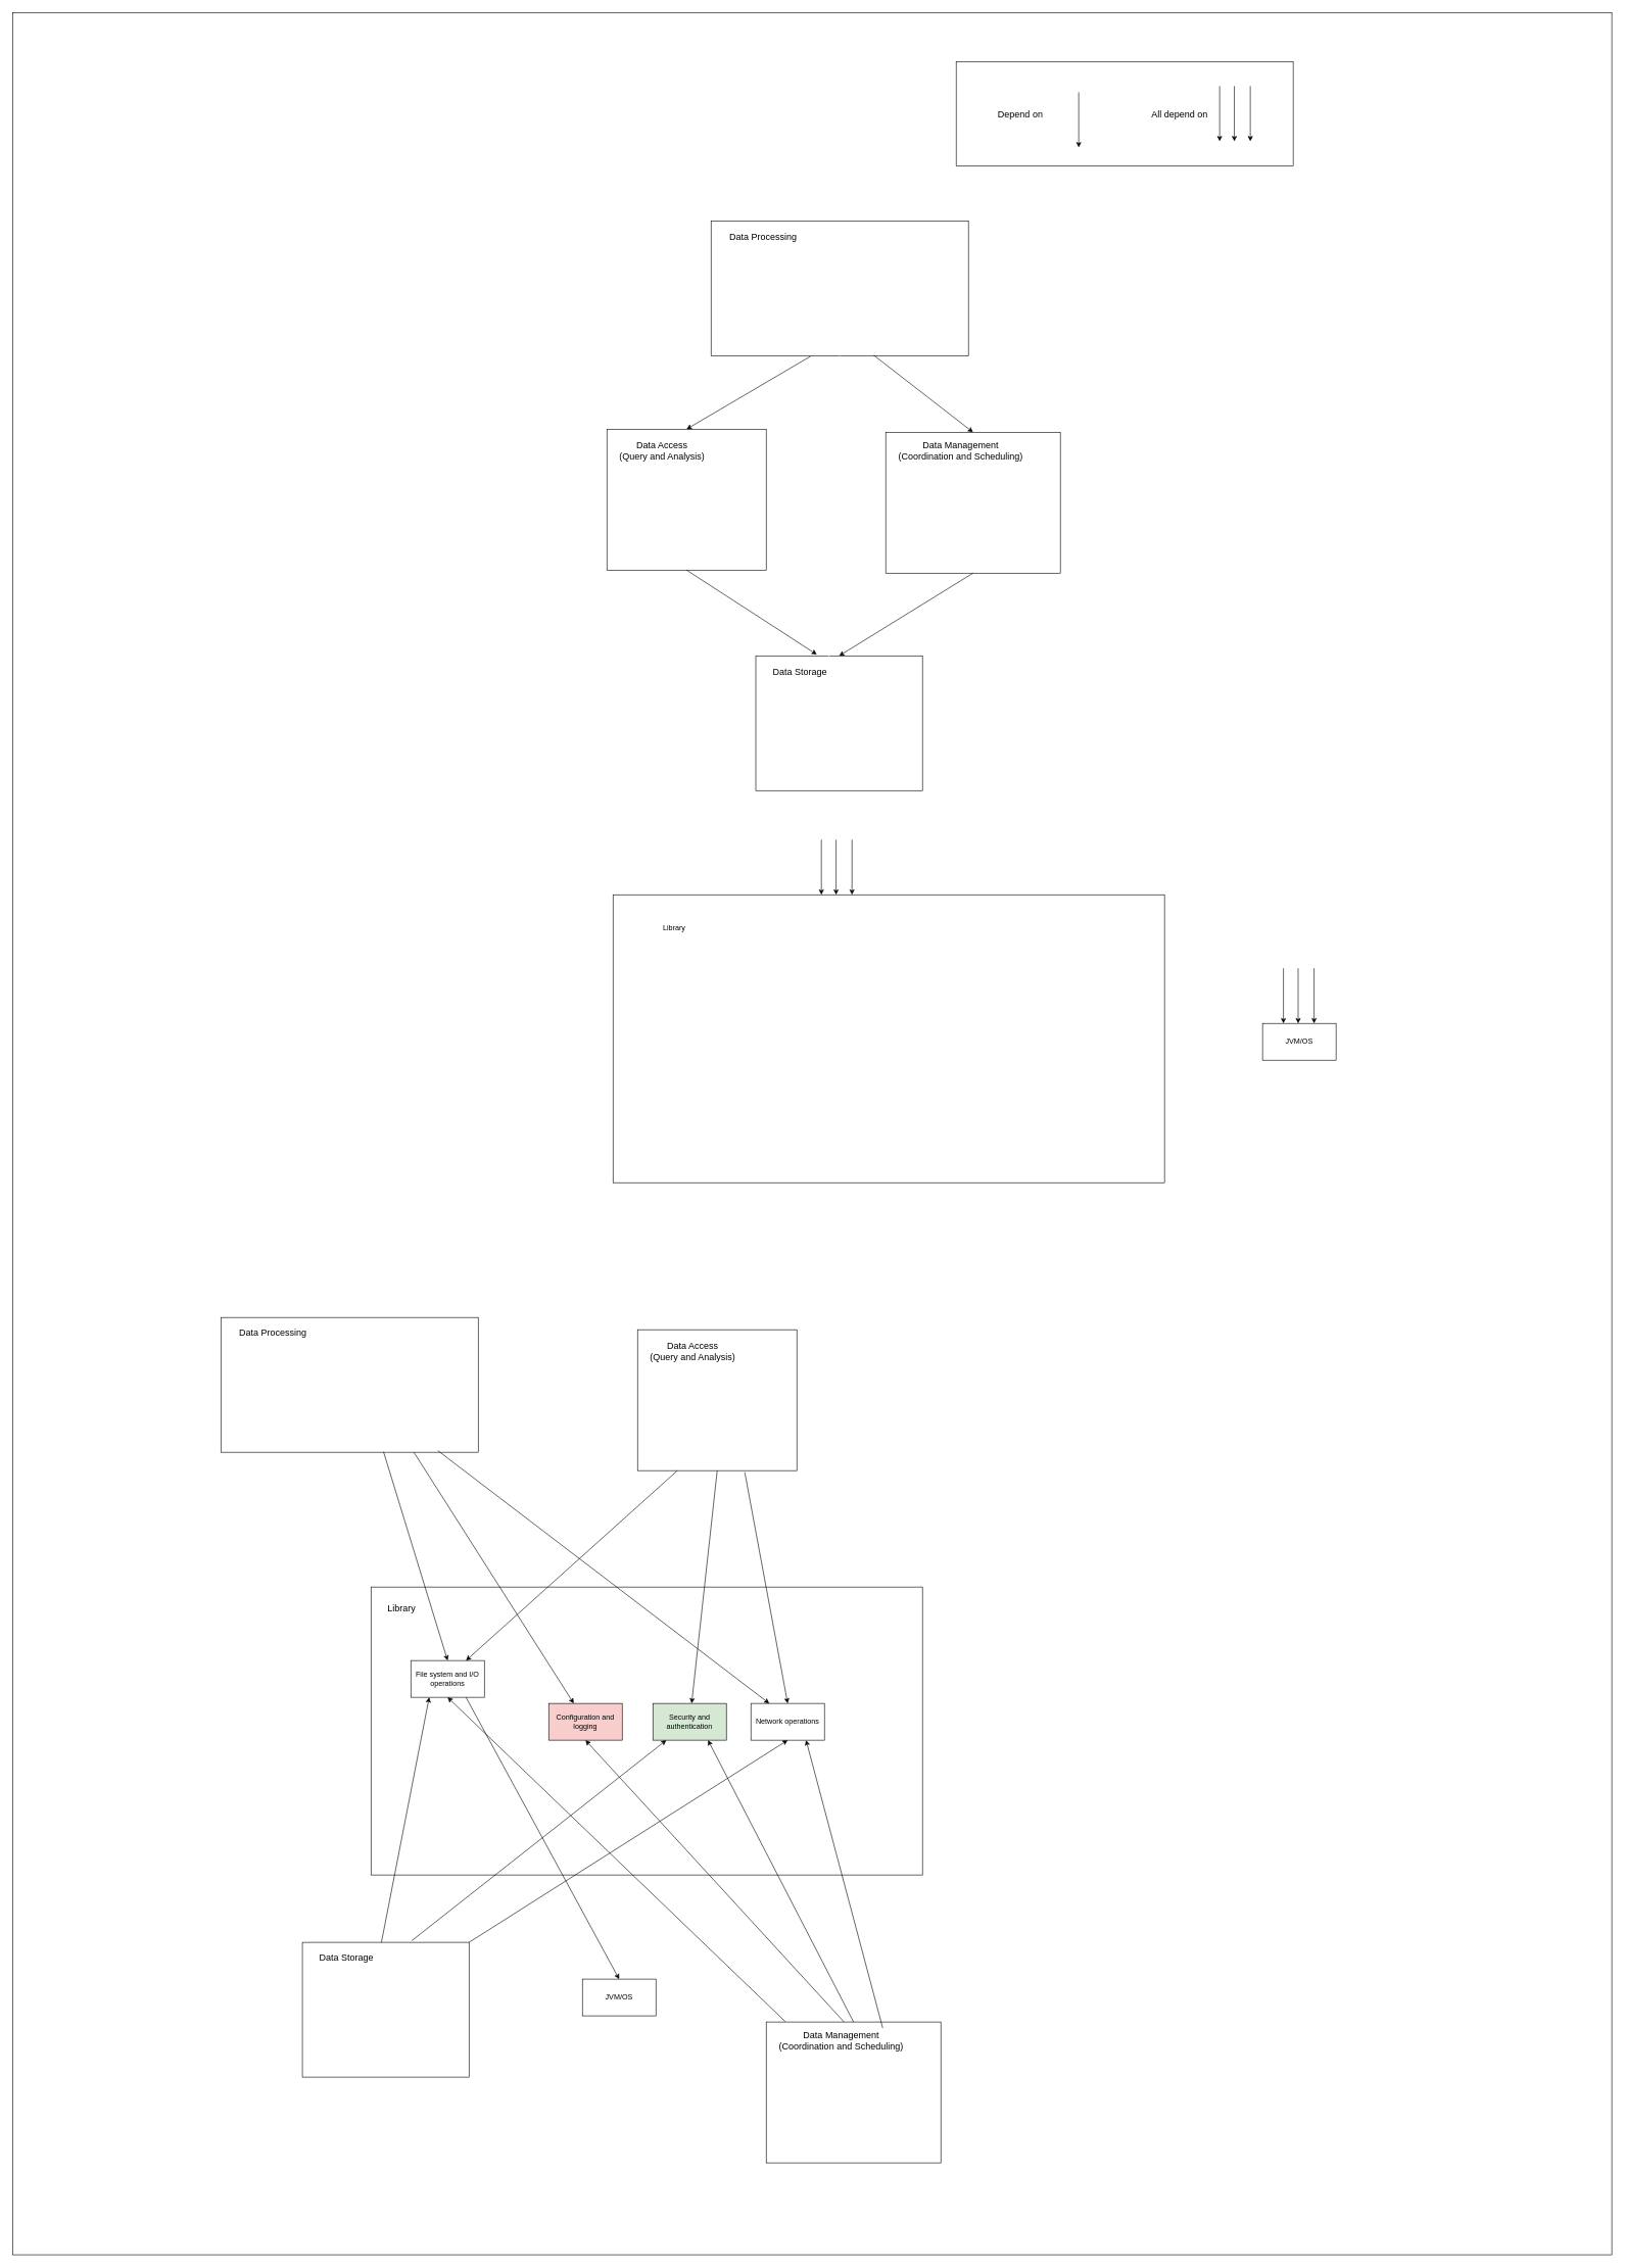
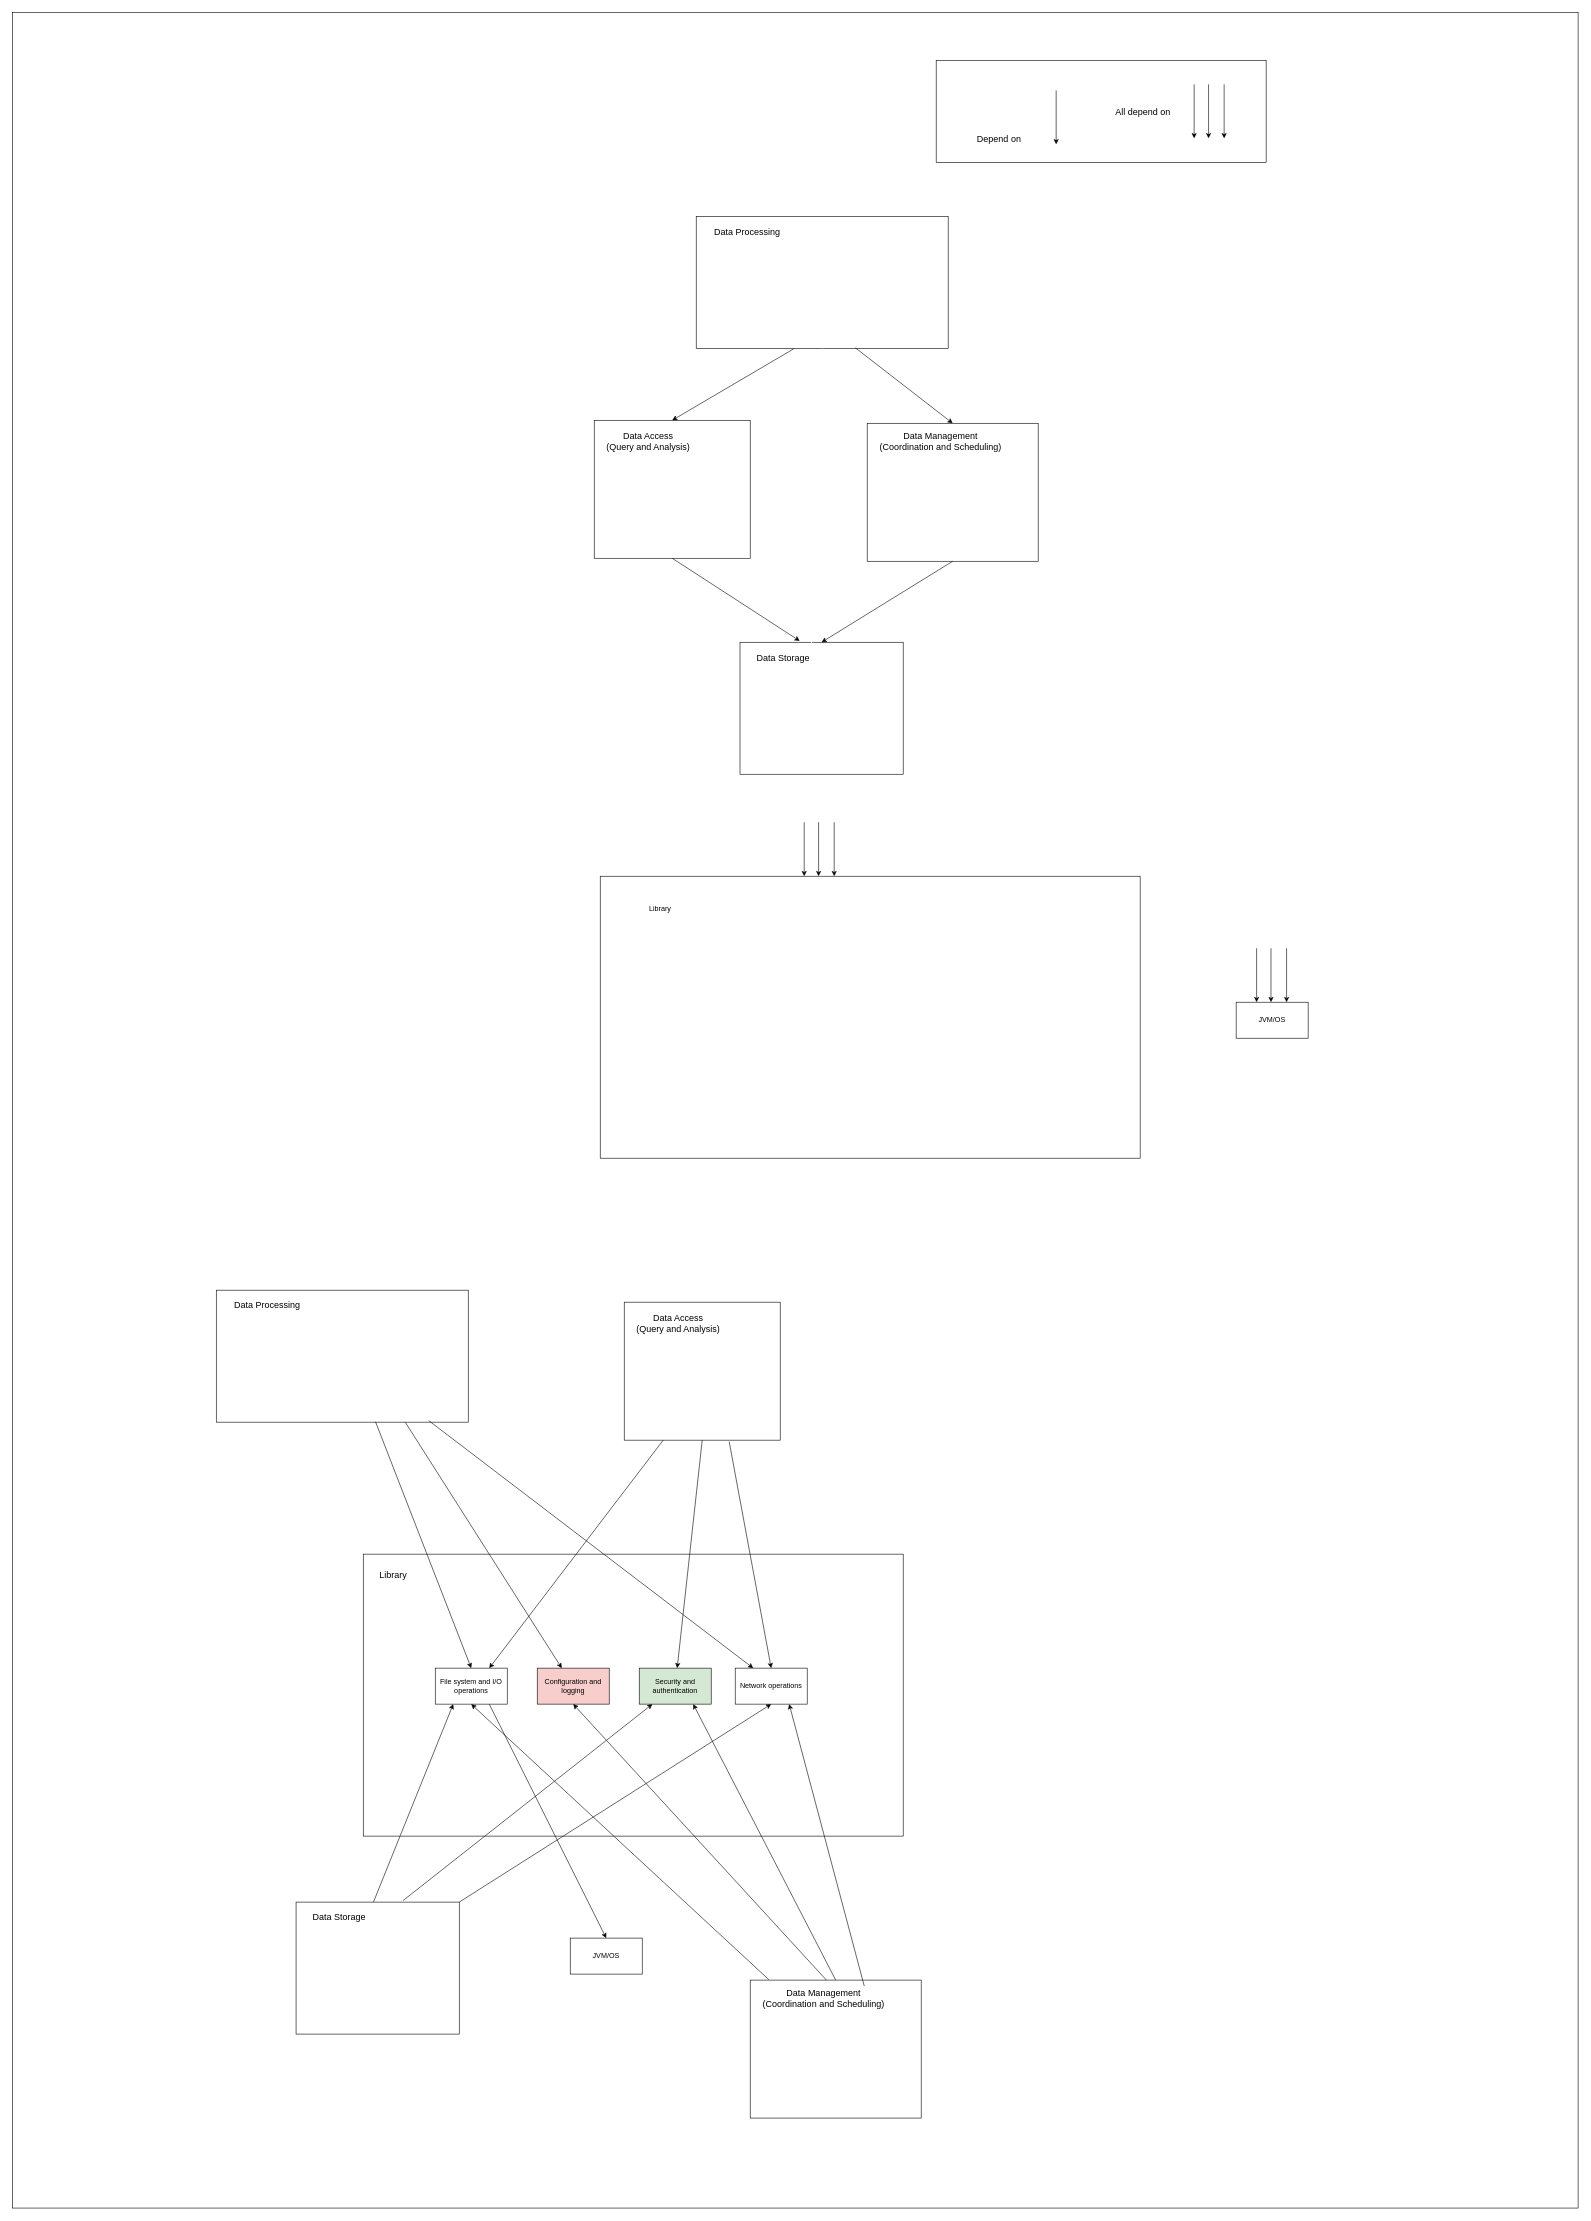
- <mxCell id="22" value="&lt;font style=&quot;font-size: 15px;&quot;&gt;Depend on&lt;/font&gt;" style="text;html=1;align=center;verticalAlign=middle;whiteSpace=wrap;rounded=0;" vertex="1" parent="1"><mxGeometry x="1580" y="170" width="170" height="30" as="geometry" /></mxCell>
+ <mxCell id="22" value="&lt;font style=&quot;font-size: 15px;&quot;&gt;Depend on&lt;/font&gt;" style="text;html=1;align=center;verticalAlign=middle;whiteSpace=wrap;rounded=0;" vertex="1" parent="1"><mxGeometry x="1580" y="215" width="170" height="30" as="geometry" /></mxCell>
- <mxCell id="23" value="&lt;font style=&quot;font-size: 15px;&quot;&gt;All depend on&lt;/font&gt;" style="text;html=1;align=center;verticalAlign=middle;whiteSpace=wrap;rounded=0;" vertex="1" parent="1"><mxGeometry x="1840" y="170" width="170" height="30" as="geometry" /></mxCell>
+ <mxCell id="23" value="&lt;font style=&quot;font-size: 15px;&quot;&gt;All depend on&lt;/font&gt;" style="text;html=1;align=center;verticalAlign=middle;whiteSpace=wrap;rounded=0;" vertex="1" parent="1"><mxGeometry x="1820" y="170" width="170" height="30" as="geometry" /></mxCell>
- <mxCell id="30" value="File system and I/O operations" style="rounded=0;whiteSpace=wrap;html=1;" vertex="1" parent="1"><mxGeometry x="670" y="2710" width="120" height="60" as="geometry" /></mxCell>
+ <mxCell id="30" value="File system and I/O operations" style="rounded=0;whiteSpace=wrap;html=1;" vertex="1" parent="1"><mxGeometry x="725" y="2780" width="120" height="60" as="geometry" /></mxCell>
